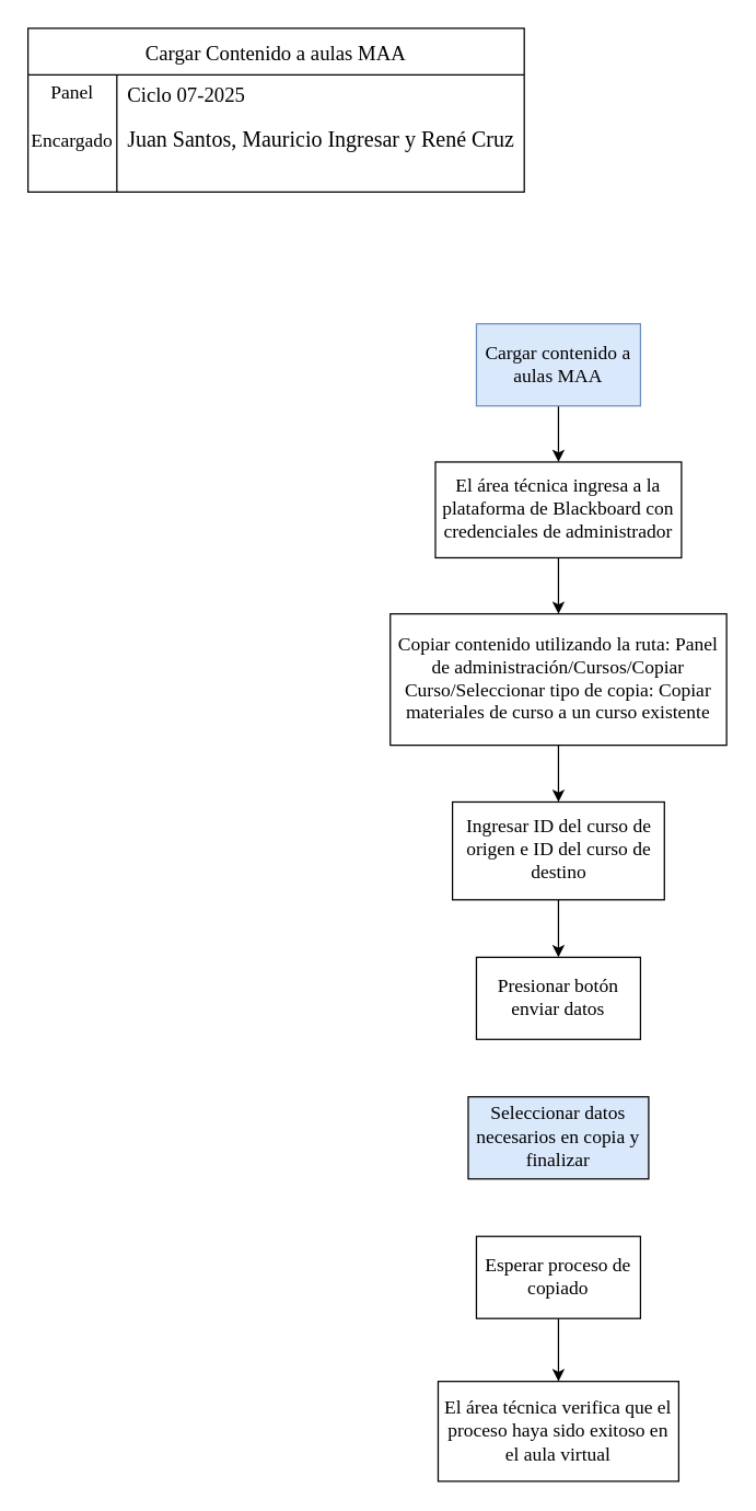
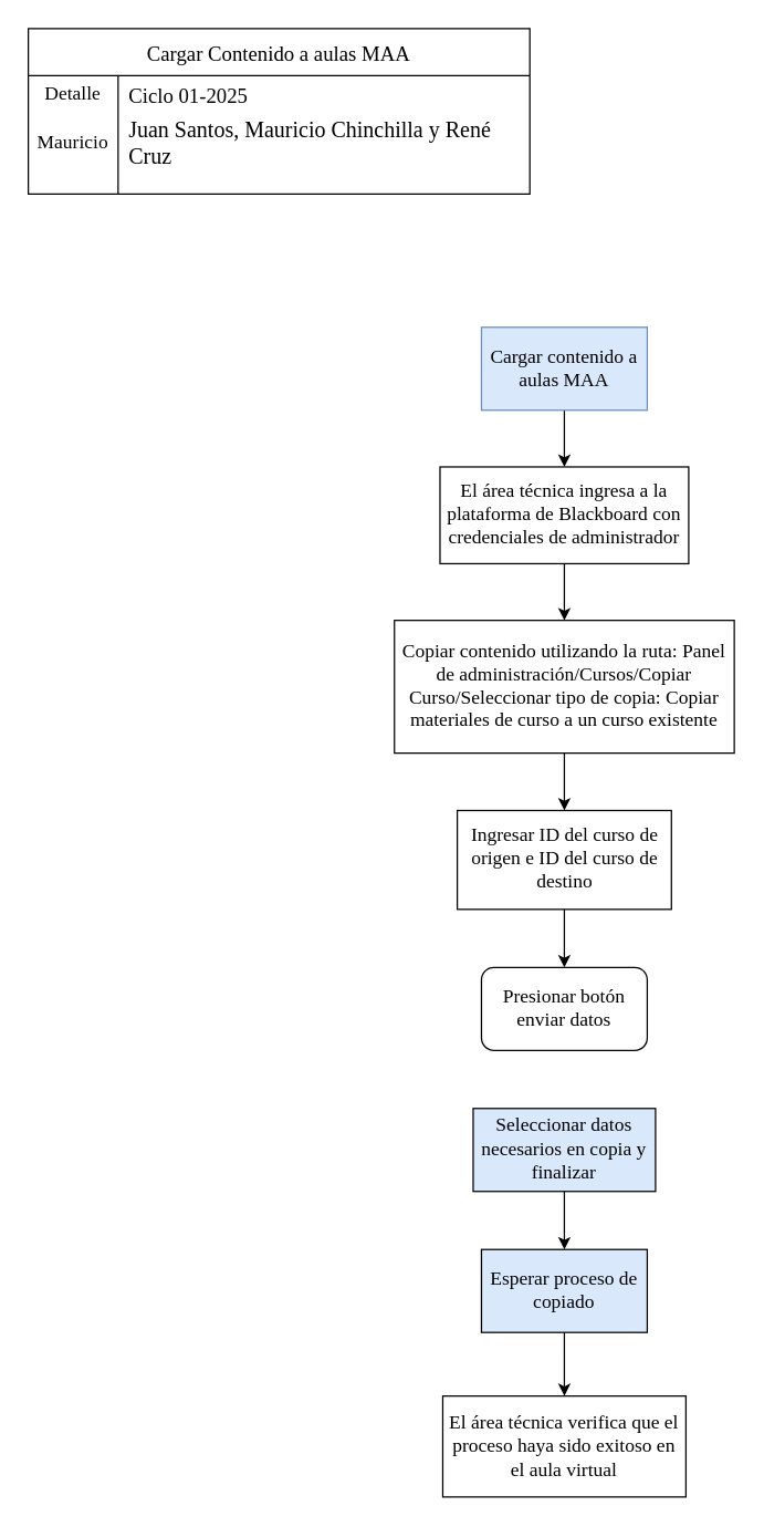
- <mxCell id="4" value="&lt;font style=&quot;font-size: 14px;&quot;&gt;Panel&lt;/font&gt;&lt;div&gt;&lt;br&gt;&lt;/div&gt;" style="shape=partialRectangle;html=1;whiteSpace=wrap;connectable=0;fillColor=none;top=0;left=0;bottom=0;right=0;overflow=hidden;pointerEvents=1;strokeColor=inherit;fontSize=16;fontFamily=Times New Roman;" vertex="1" parent="3"><mxGeometry width="65" height="27" as="geometry"><mxRectangle width="65" height="27" as="alternateBounds" /></mxGeometry></mxCell>
+ <mxCell id="4" value="&lt;font style=&quot;font-size: 14px;&quot;&gt;Detalle&lt;/font&gt;&lt;div&gt;&lt;br&gt;&lt;/div&gt;" style="shape=partialRectangle;html=1;whiteSpace=wrap;connectable=0;fillColor=none;top=0;left=0;bottom=0;right=0;overflow=hidden;pointerEvents=1;strokeColor=inherit;fontSize=16;fontFamily=Times New Roman;" vertex="1" parent="3"><mxGeometry width="65" height="27" as="geometry"><mxRectangle width="65" height="27" as="alternateBounds" /></mxGeometry></mxCell>
- <mxCell id="5" value="&lt;font style=&quot;font-size: 15px;&quot;&gt;Ciclo 07-2025&lt;/font&gt;" style="shape=partialRectangle;html=1;whiteSpace=wrap;connectable=0;fillColor=none;top=0;left=0;bottom=0;right=0;align=left;spacingLeft=6;overflow=hidden;strokeColor=inherit;fontSize=16;fontFamily=Times New Roman;" vertex="1" parent="3"><mxGeometry x="65" width="298" height="27" as="geometry"><mxRectangle width="298" height="27" as="alternateBounds" /></mxGeometry></mxCell>
+ <mxCell id="5" value="&lt;font style=&quot;font-size: 15px;&quot;&gt;Ciclo 01-2025&lt;/font&gt;" style="shape=partialRectangle;html=1;whiteSpace=wrap;connectable=0;fillColor=none;top=0;left=0;bottom=0;right=0;align=left;spacingLeft=6;overflow=hidden;strokeColor=inherit;fontSize=16;fontFamily=Times New Roman;" vertex="1" parent="3"><mxGeometry x="65" width="298" height="27" as="geometry"><mxRectangle width="298" height="27" as="alternateBounds" /></mxGeometry></mxCell>
- <mxCell id="7" value="&lt;font style=&quot;font-size: 14px;&quot;&gt;Encargado&lt;/font&gt;" style="shape=partialRectangle;html=1;whiteSpace=wrap;connectable=0;fillColor=none;top=0;left=0;bottom=0;right=0;overflow=hidden;strokeColor=inherit;fontSize=16;fontFamily=Times New Roman;" vertex="1" parent="6"><mxGeometry width="65" height="39" as="geometry"><mxRectangle width="65" height="39" as="alternateBounds" /></mxGeometry></mxCell>
+ <mxCell id="7" value="&lt;font style=&quot;font-size: 14px;&quot;&gt;Mauricio&lt;/font&gt;" style="shape=partialRectangle;html=1;whiteSpace=wrap;connectable=0;fillColor=none;top=0;left=0;bottom=0;right=0;overflow=hidden;strokeColor=inherit;fontSize=16;fontFamily=Times New Roman;" vertex="1" parent="6"><mxGeometry width="65" height="39" as="geometry"><mxRectangle width="65" height="39" as="alternateBounds" /></mxGeometry></mxCell>
- <mxCell id="8" value="Juan Santos, Mauricio Ingresar y René Cruz" style="shape=partialRectangle;html=1;whiteSpace=wrap;connectable=0;fillColor=none;top=0;left=0;bottom=0;right=0;align=left;spacingLeft=6;overflow=hidden;strokeColor=inherit;fontSize=16;fontFamily=Times New Roman;" vertex="1" parent="6"><mxGeometry x="65" width="298" height="39" as="geometry"><mxRectangle width="298" height="39" as="alternateBounds" /></mxGeometry></mxCell>
+ <mxCell id="8" value="Juan Santos, Mauricio Chinchilla y René Cruz" style="shape=partialRectangle;html=1;whiteSpace=wrap;connectable=0;fillColor=none;top=0;left=0;bottom=0;right=0;align=left;spacingLeft=6;overflow=hidden;strokeColor=inherit;fontSize=16;fontFamily=Times New Roman;" vertex="1" parent="6"><mxGeometry x="65" width="298" height="39" as="geometry"><mxRectangle width="298" height="39" as="alternateBounds" /></mxGeometry></mxCell>
- <mxCell id="20" value="&lt;font style=&quot;font-size: 14px;&quot;&gt;Presionar botón enviar datos&lt;/font&gt;" style="whiteSpace=wrap;html=1;fontFamily=Times New Roman;rounded=0;" vertex="1" parent="1"><mxGeometry x="348" y="699" width="120" height="60" as="geometry" /></mxCell>
+ <mxCell id="20" value="&lt;font style=&quot;font-size: 14px;&quot;&gt;Presionar botón enviar datos&lt;/font&gt;" style="whiteSpace=wrap;html=1;fontFamily=Times New Roman;rounded=1;" vertex="1" parent="1"><mxGeometry x="348" y="699" width="120" height="60" as="geometry" /></mxCell>
+ <mxCell id="21" value="" style="edgeStyle=orthogonalEdgeStyle;rounded=0;orthogonalLoop=1;jettySize=auto;html=1;" edge="1" parent="1" source="22" target="24"><mxGeometry relative="1" as="geometry" /></mxCell>
- <mxCell id="24" value="&lt;font style=&quot;font-size: 14px;&quot;&gt;Esperar proceso de copiado&lt;/font&gt;" style="whiteSpace=wrap;html=1;fontFamily=Times New Roman;rounded=0;" vertex="1" parent="1"><mxGeometry x="348" y="903" width="120" height="60" as="geometry" /></mxCell>
+ <mxCell id="24" value="&lt;font style=&quot;font-size: 14px;&quot;&gt;Esperar proceso de copiado&lt;/font&gt;" style="whiteSpace=wrap;html=1;fontFamily=Times New Roman;rounded=0;fillColor=#dae8fc;" vertex="1" parent="1"><mxGeometry x="348" y="903" width="120" height="60" as="geometry" /></mxCell>
